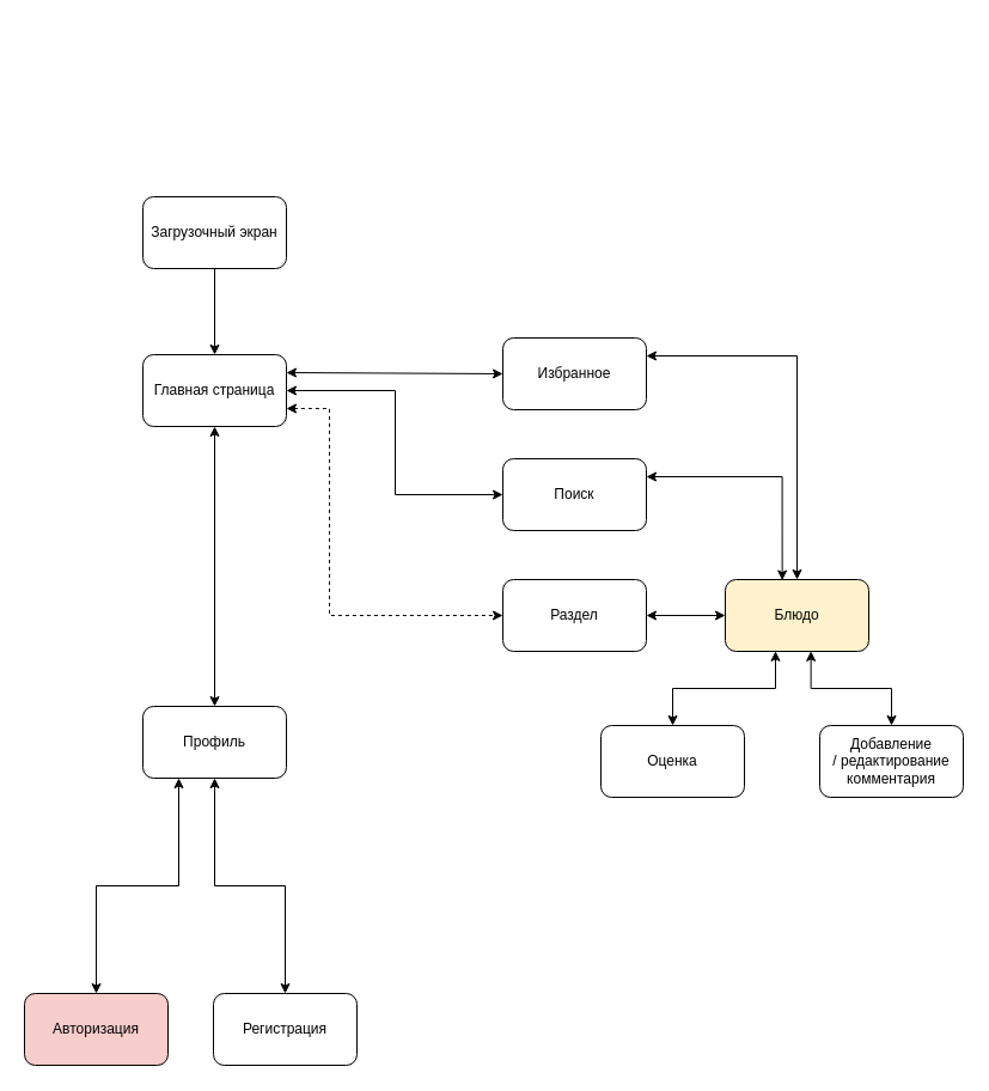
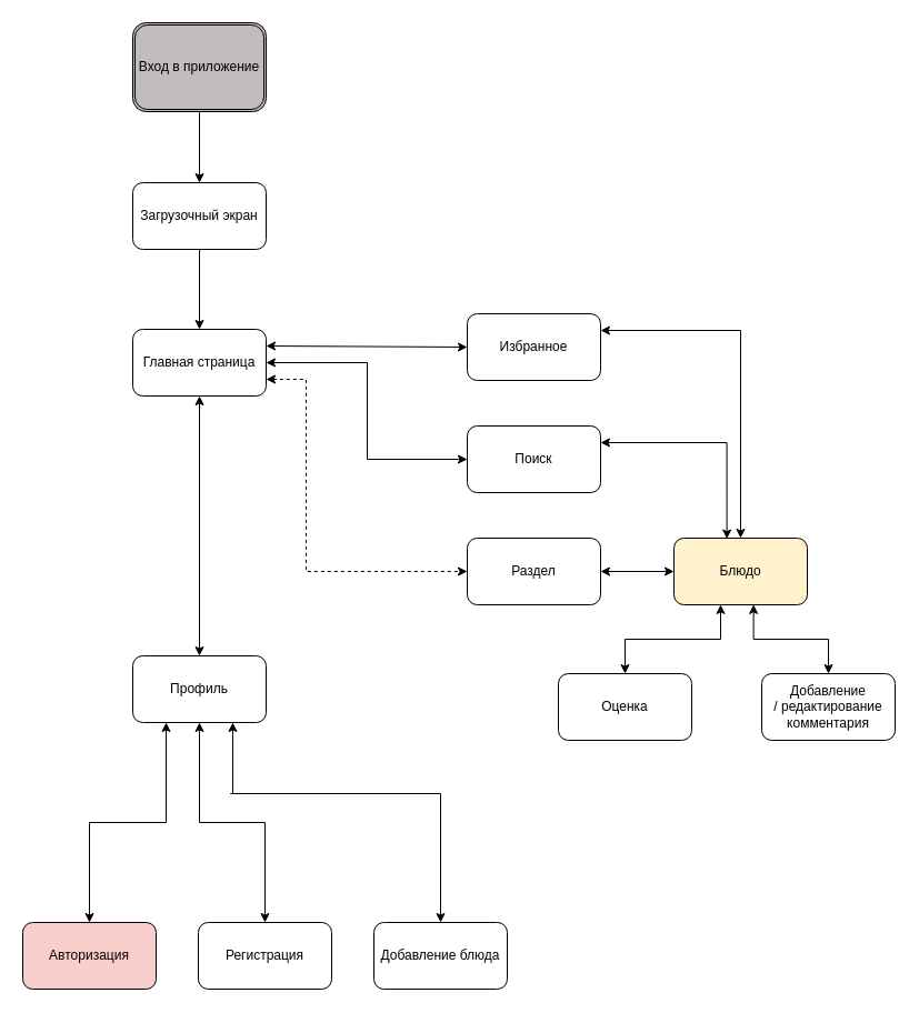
+ <mxCell id="4" value="Вход в приложение" style="shape=ext;double=1;rounded=1;whiteSpace=wrap;html=1;fillColor=#c2bcbc;" parent="1" vertex="1"><mxGeometry x="119" y="20" width="120" height="80" as="geometry" /></mxCell>
+ <mxCell id="3" value="" style="edgeStyle=orthogonalEdgeStyle;rounded=0;orthogonalLoop=1;jettySize=auto;html=1;" parent="1" source="4" target="7" edge="1"><mxGeometry relative="1" as="geometry" /></mxCell>
+ <mxCell id="24" value="" style="endArrow=classic;startArrow=classic;html=1;rounded=0;entryX=0.5;entryY=0;entryDx=0;entryDy=0;edgeStyle=orthogonalEdgeStyle;elbow=vertical;exitX=0.75;exitY=1;exitDx=0;exitDy=0;" parent="1" source="10" target="23" edge="1"><mxGeometry width="50" height="50" relative="1" as="geometry"><mxPoint x="360" y="559" as="sourcePoint" /><mxPoint x="440" y="375" as="targetPoint" /><Array as="points"><mxPoint x="207" y="714" /><mxPoint x="412" y="714" /></Array></mxGeometry></mxCell>
+ <mxCell id="23" value="Добавление блюда" style="rounded=1;whiteSpace=wrap;html=1;" parent="1" vertex="1"><mxGeometry x="336" y="830" width="120" height="60" as="geometry" /></mxCell>
